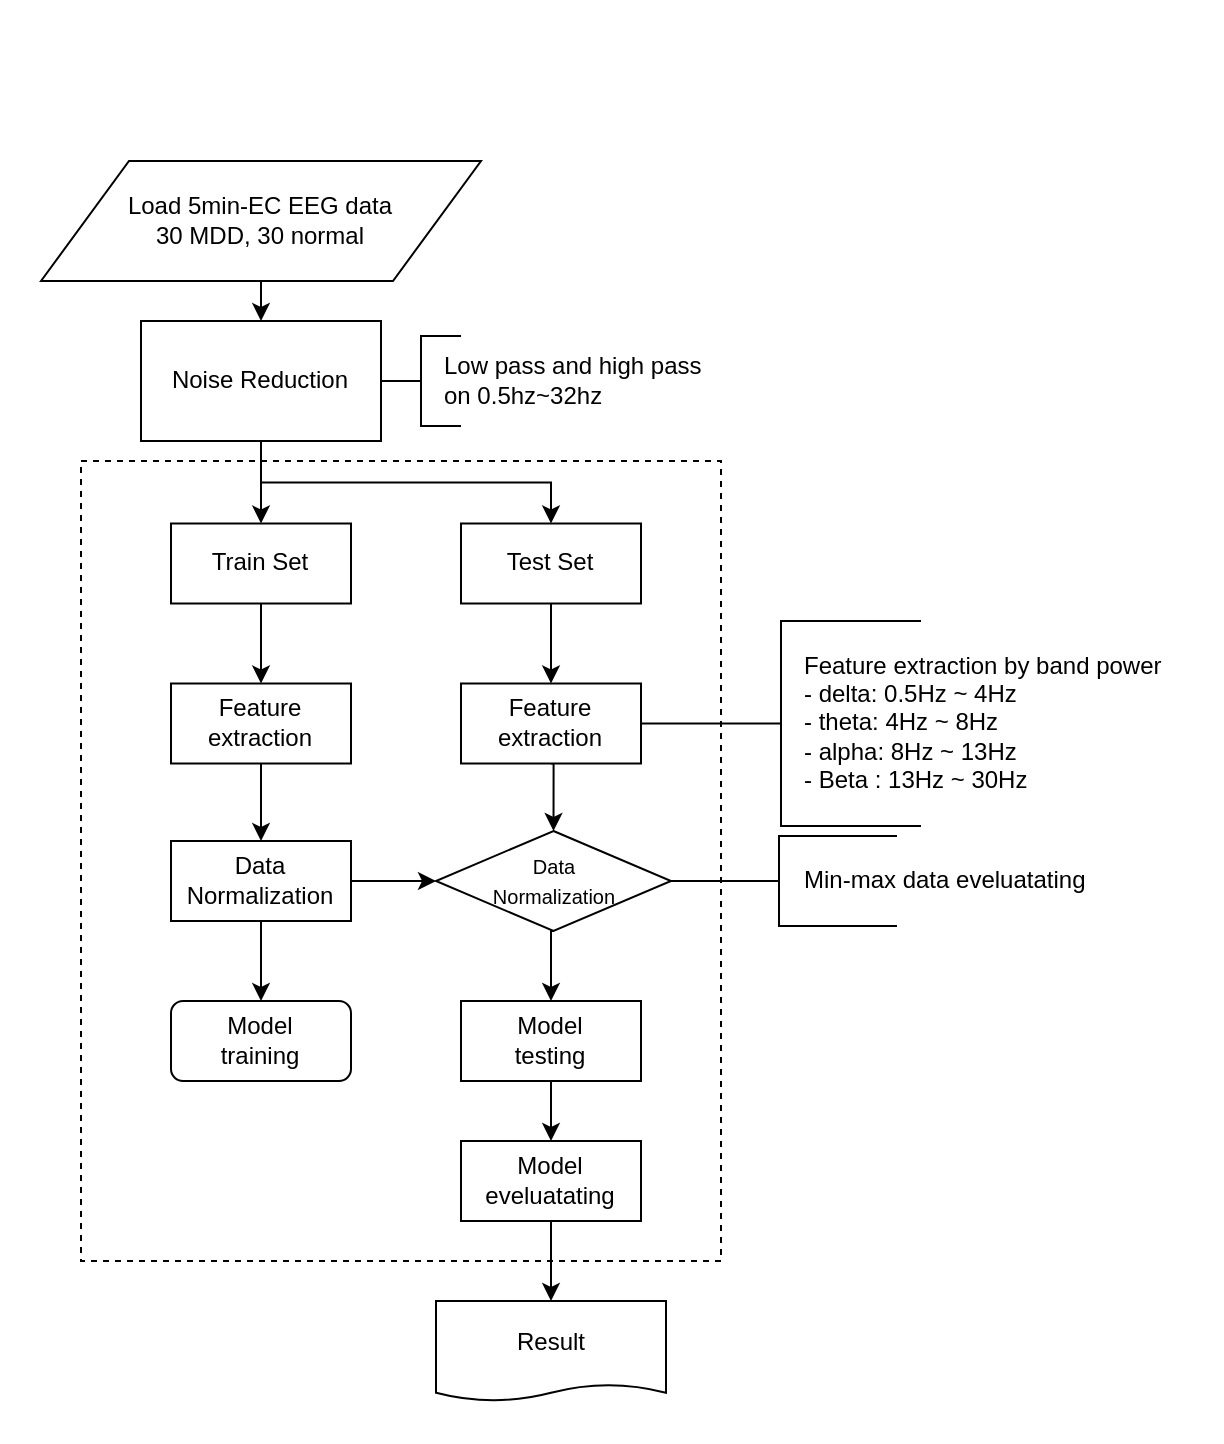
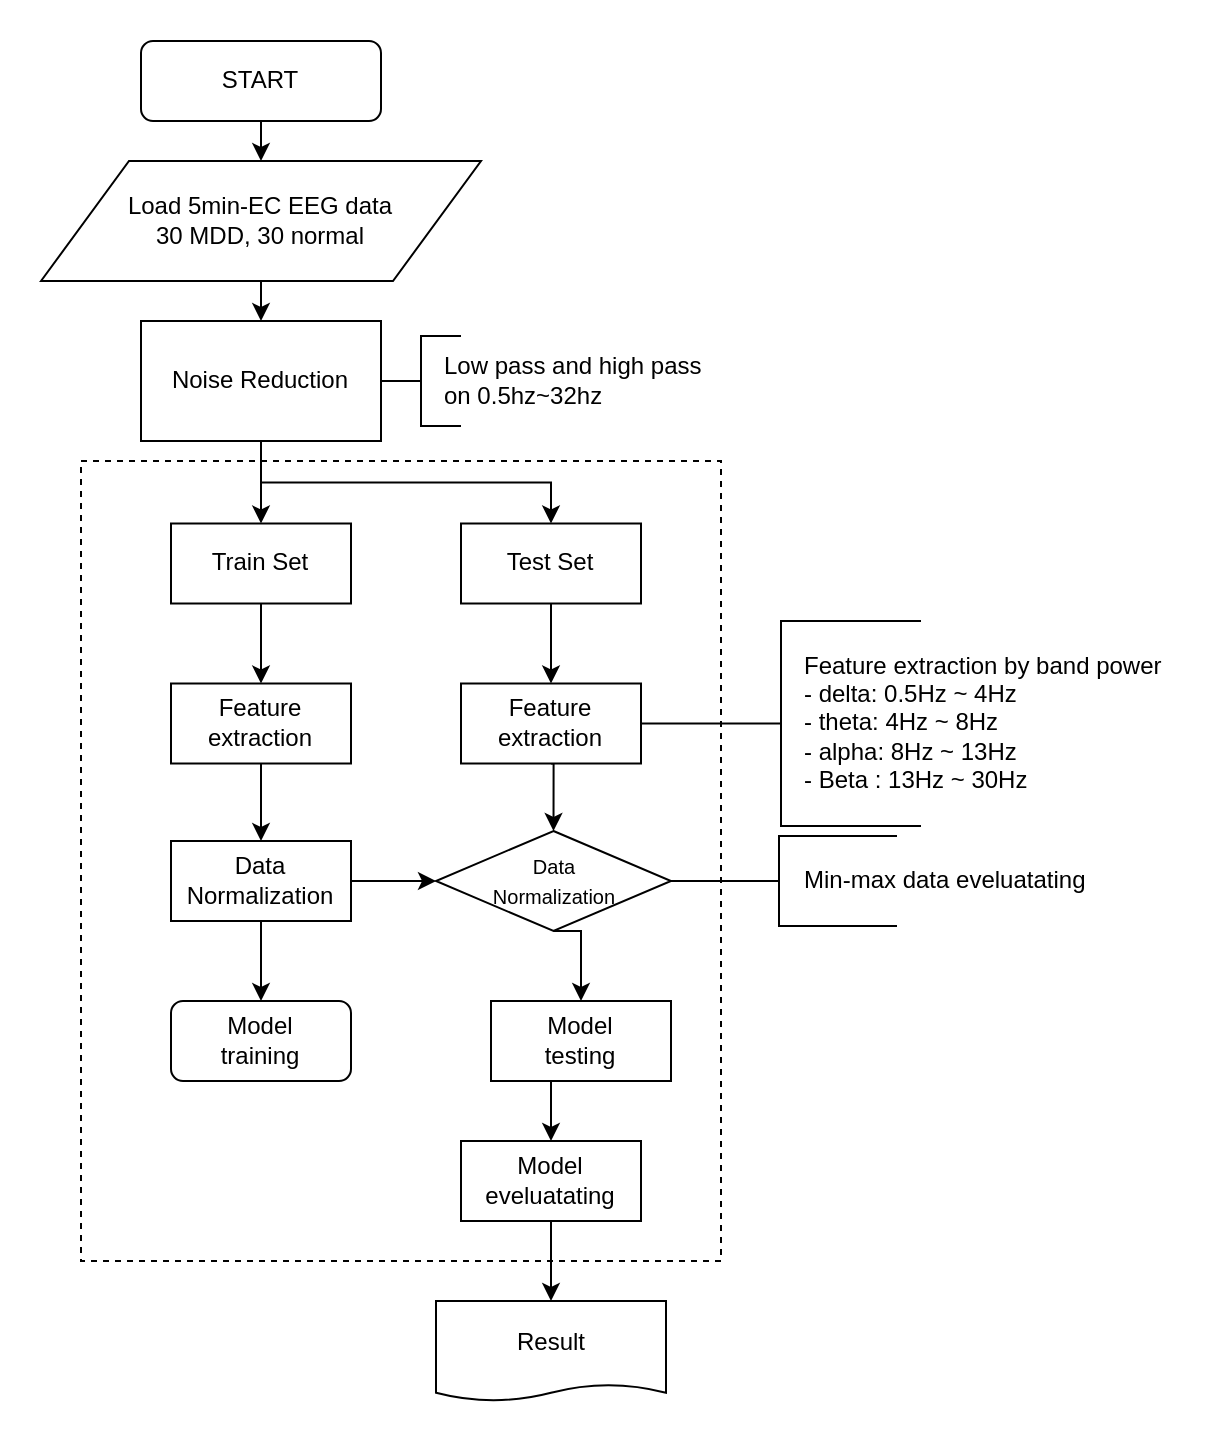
+ <mxCell id="4" value="START" style="rounded=1;whiteSpace=wrap;html=1;fontSize=12;glass=0;strokeWidth=1;shadow=0;" parent="1" vertex="1"><mxGeometry x="70" y="20" width="120" height="40" as="geometry" /></mxCell>
+ <mxCell id="3" style="edgeStyle=orthogonalEdgeStyle;rounded=0;orthogonalLoop=1;jettySize=auto;html=1;exitX=0.5;exitY=1;exitDx=0;exitDy=0;entryX=0.5;entryY=0;entryDx=0;entryDy=0;" parent="1" source="4" target="9" edge="1"><mxGeometry relative="1" as="geometry" /></mxCell>
- <mxCell id="21" value="Model&lt;br&gt;testing" style="rounded=0;whiteSpace=wrap;html=1;" parent="1" vertex="1"><mxGeometry x="230" y="500" width="90" height="40" as="geometry" /></mxCell>
+ <mxCell id="21" value="Model&lt;br&gt;testing" style="rounded=0;whiteSpace=wrap;html=1;" parent="1" vertex="1"><mxGeometry x="245" y="500" width="90" height="40" as="geometry" /></mxCell>
